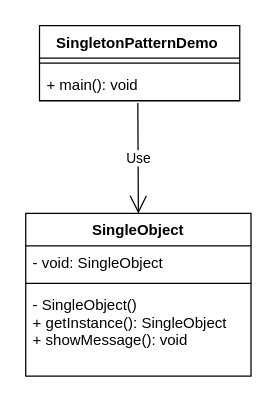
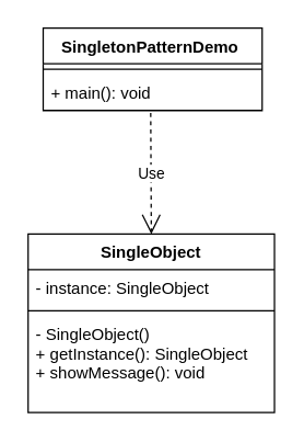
- <mxCell id="9" value="Use" style="endArrow=open;endSize=12;dashed=0;html=1;exitX=0.491;exitY=1.071;exitDx=0;exitDy=0;exitPerimeter=0;entryX=0.5;entryY=0;entryDx=0;entryDy=0;" edge="1" parent="1" source="4" target="5"><mxGeometry width="160" relative="1" as="geometry"><mxPoint x="45" y="120" as="sourcePoint" /><mxPoint x="205" y="120" as="targetPoint" /></mxGeometry></mxCell>
+ <mxCell id="9" value="Use" style="endArrow=open;endSize=12;dashed=1;html=1;exitX=0.491;exitY=1.071;exitDx=0;exitDy=0;exitPerimeter=0;entryX=0.5;entryY=0;entryDx=0;entryDy=0;" edge="1" parent="1" source="4" target="5"><mxGeometry width="160" relative="1" as="geometry"><mxPoint x="45" y="120" as="sourcePoint" /><mxPoint x="205" y="120" as="targetPoint" /></mxGeometry></mxCell>
- <mxCell id="6" value="- void: SingleObject" style="text;strokeColor=none;fillColor=none;align=left;verticalAlign=top;spacingLeft=4;spacingRight=4;overflow=hidden;rotatable=0;points=[[0,0.5],[1,0.5]];portConstraint=eastwest;" vertex="1" parent="5"><mxGeometry y="26" width="180" height="26" as="geometry" /></mxCell>
+ <mxCell id="6" value="- instance: SingleObject" style="text;strokeColor=none;fillColor=none;align=left;verticalAlign=top;spacingLeft=4;spacingRight=4;overflow=hidden;rotatable=0;points=[[0,0.5],[1,0.5]];portConstraint=eastwest;" vertex="1" parent="5"><mxGeometry y="26" width="180" height="26" as="geometry" /></mxCell>
